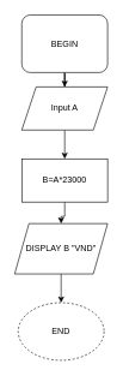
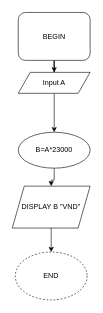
- <mxCell id="6" value="Input A" style="shape=parallelogram;perimeter=parallelogramPerimeter;whiteSpace=wrap;html=1;fixedSize=1;" vertex="1" parent="1"><mxGeometry x="30" y="120" width="120" height="60" as="geometry" /></mxCell>
+ <mxCell id="6" value="Input A" style="shape=parallelogram;perimeter=parallelogramPerimeter;whiteSpace=wrap;html=1;fixedSize=1;" vertex="1" parent="1"><mxGeometry x="30" y="120" width="120" height="35" as="geometry" /></mxCell>
- <mxCell id="8" value="B=A*23000" style="whiteSpace=wrap;html=1;" vertex="1" parent="1"><mxGeometry x="30" y="220" width="120" height="60" as="geometry" /></mxCell>
+ <mxCell id="8" value="B=A*23000" style="ellipse;whiteSpace=wrap;html=1;" vertex="1" parent="1"><mxGeometry x="30" y="220" width="120" height="60" as="geometry" /></mxCell>
